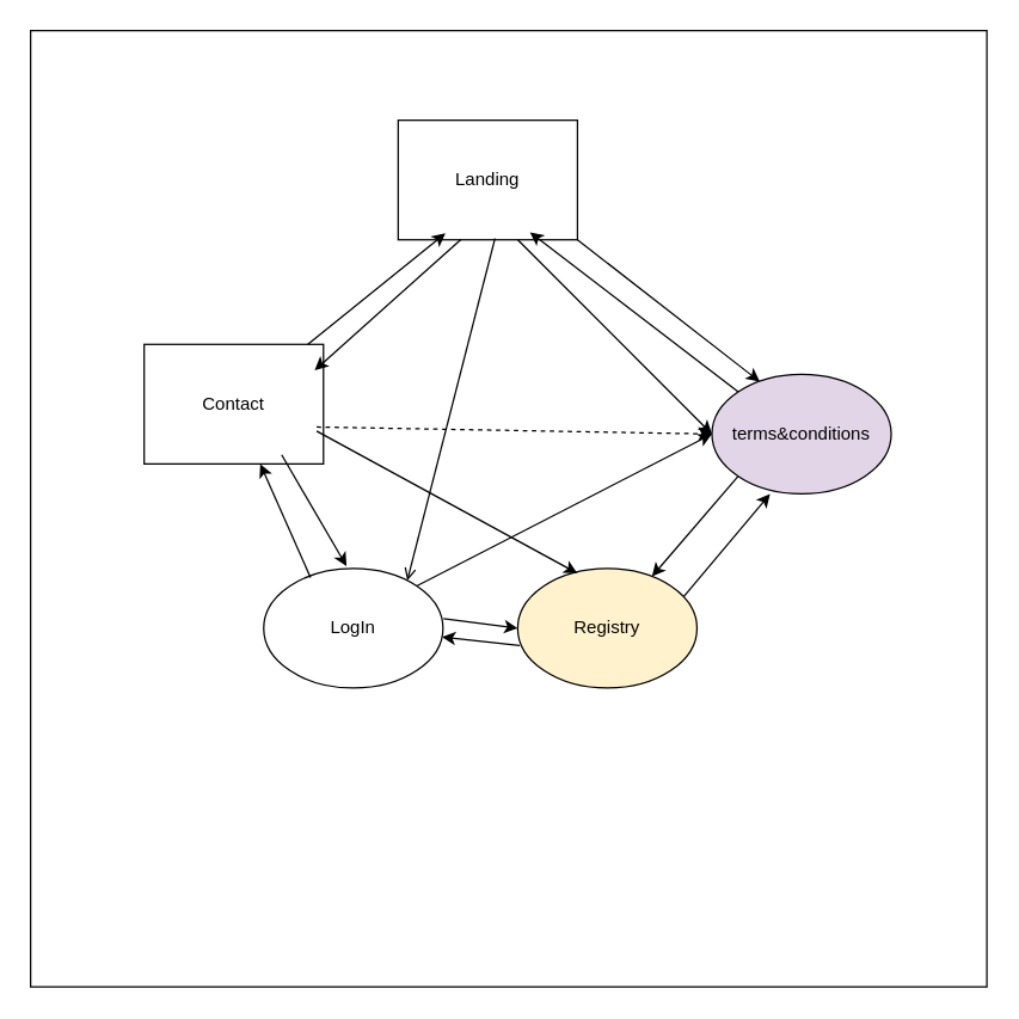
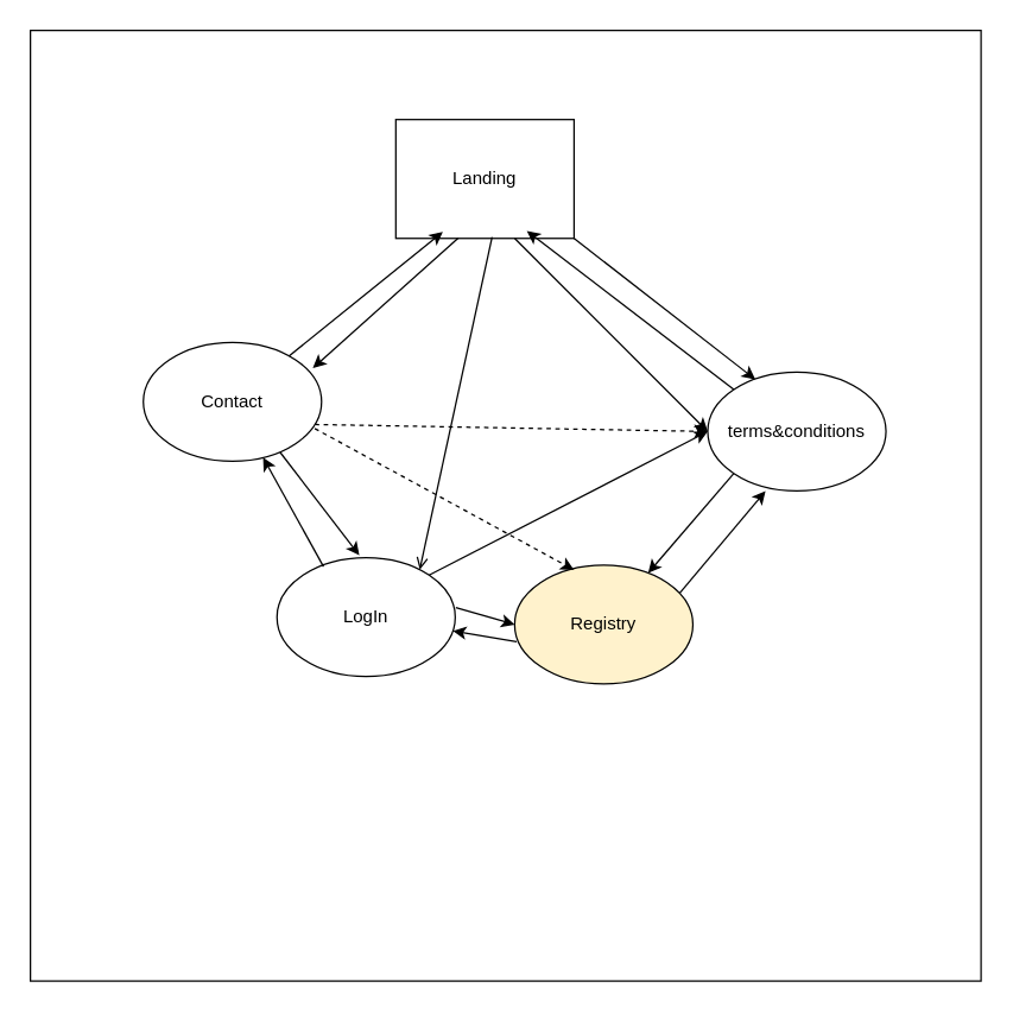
- <mxCell id="5" value="Contact" style="whiteSpace=wrap;html=1;rounded=0;" vertex="1" parent="1"><mxGeometry x="96" y="230" width="120" height="80" as="geometry" /></mxCell>
+ <mxCell id="5" value="Contact" style="ellipse;whiteSpace=wrap;html=1;" vertex="1" parent="1"><mxGeometry x="96" y="230" width="120" height="80" as="geometry" /></mxCell>
- <mxCell id="6" value="terms&amp;amp;conditions" style="ellipse;whiteSpace=wrap;html=1;fillColor=#e1d5e7;" vertex="1" parent="1"><mxGeometry x="476" y="250" width="120" height="80" as="geometry" /></mxCell>
+ <mxCell id="6" value="terms&amp;amp;conditions" style="ellipse;whiteSpace=wrap;html=1;" vertex="1" parent="1"><mxGeometry x="476" y="250" width="120" height="80" as="geometry" /></mxCell>
- <mxCell id="19" value="" style="endArrow=classic;html=1;rounded=0;exitX=0.962;exitY=0.725;exitDx=0;exitDy=0;exitPerimeter=0;entryX=0.333;entryY=0.04;entryDx=0;entryDy=0;entryPerimeter=0;" edge="1" parent="1" source="5" target="4"><mxGeometry width="50" height="50" relative="1" as="geometry"><mxPoint x="288" y="404" as="sourcePoint" /><mxPoint x="331" y="478" as="targetPoint" /></mxGeometry></mxCell>
+ <mxCell id="19" value="" style="endArrow=classic;html=1;rounded=0;exitX=0.962;exitY=0.725;exitDx=0;exitDy=0;exitPerimeter=0;entryX=0.333;entryY=0.04;entryDx=0;entryDy=0;entryPerimeter=0;dashed=1;" edge="1" parent="1" source="5" target="4"><mxGeometry width="50" height="50" relative="1" as="geometry"><mxPoint x="288" y="404" as="sourcePoint" /><mxPoint x="331" y="478" as="targetPoint" /></mxGeometry></mxCell>
- <mxCell id="3" value="LogIn" style="ellipse;whiteSpace=wrap;html=1;" vertex="1" parent="1"><mxGeometry x="176" y="380" width="120" height="80" as="geometry" /></mxCell>
+ <mxCell id="3" value="LogIn" style="ellipse;whiteSpace=wrap;html=1;" vertex="1" parent="1"><mxGeometry x="186" y="375" width="120" height="80" as="geometry" /></mxCell>
